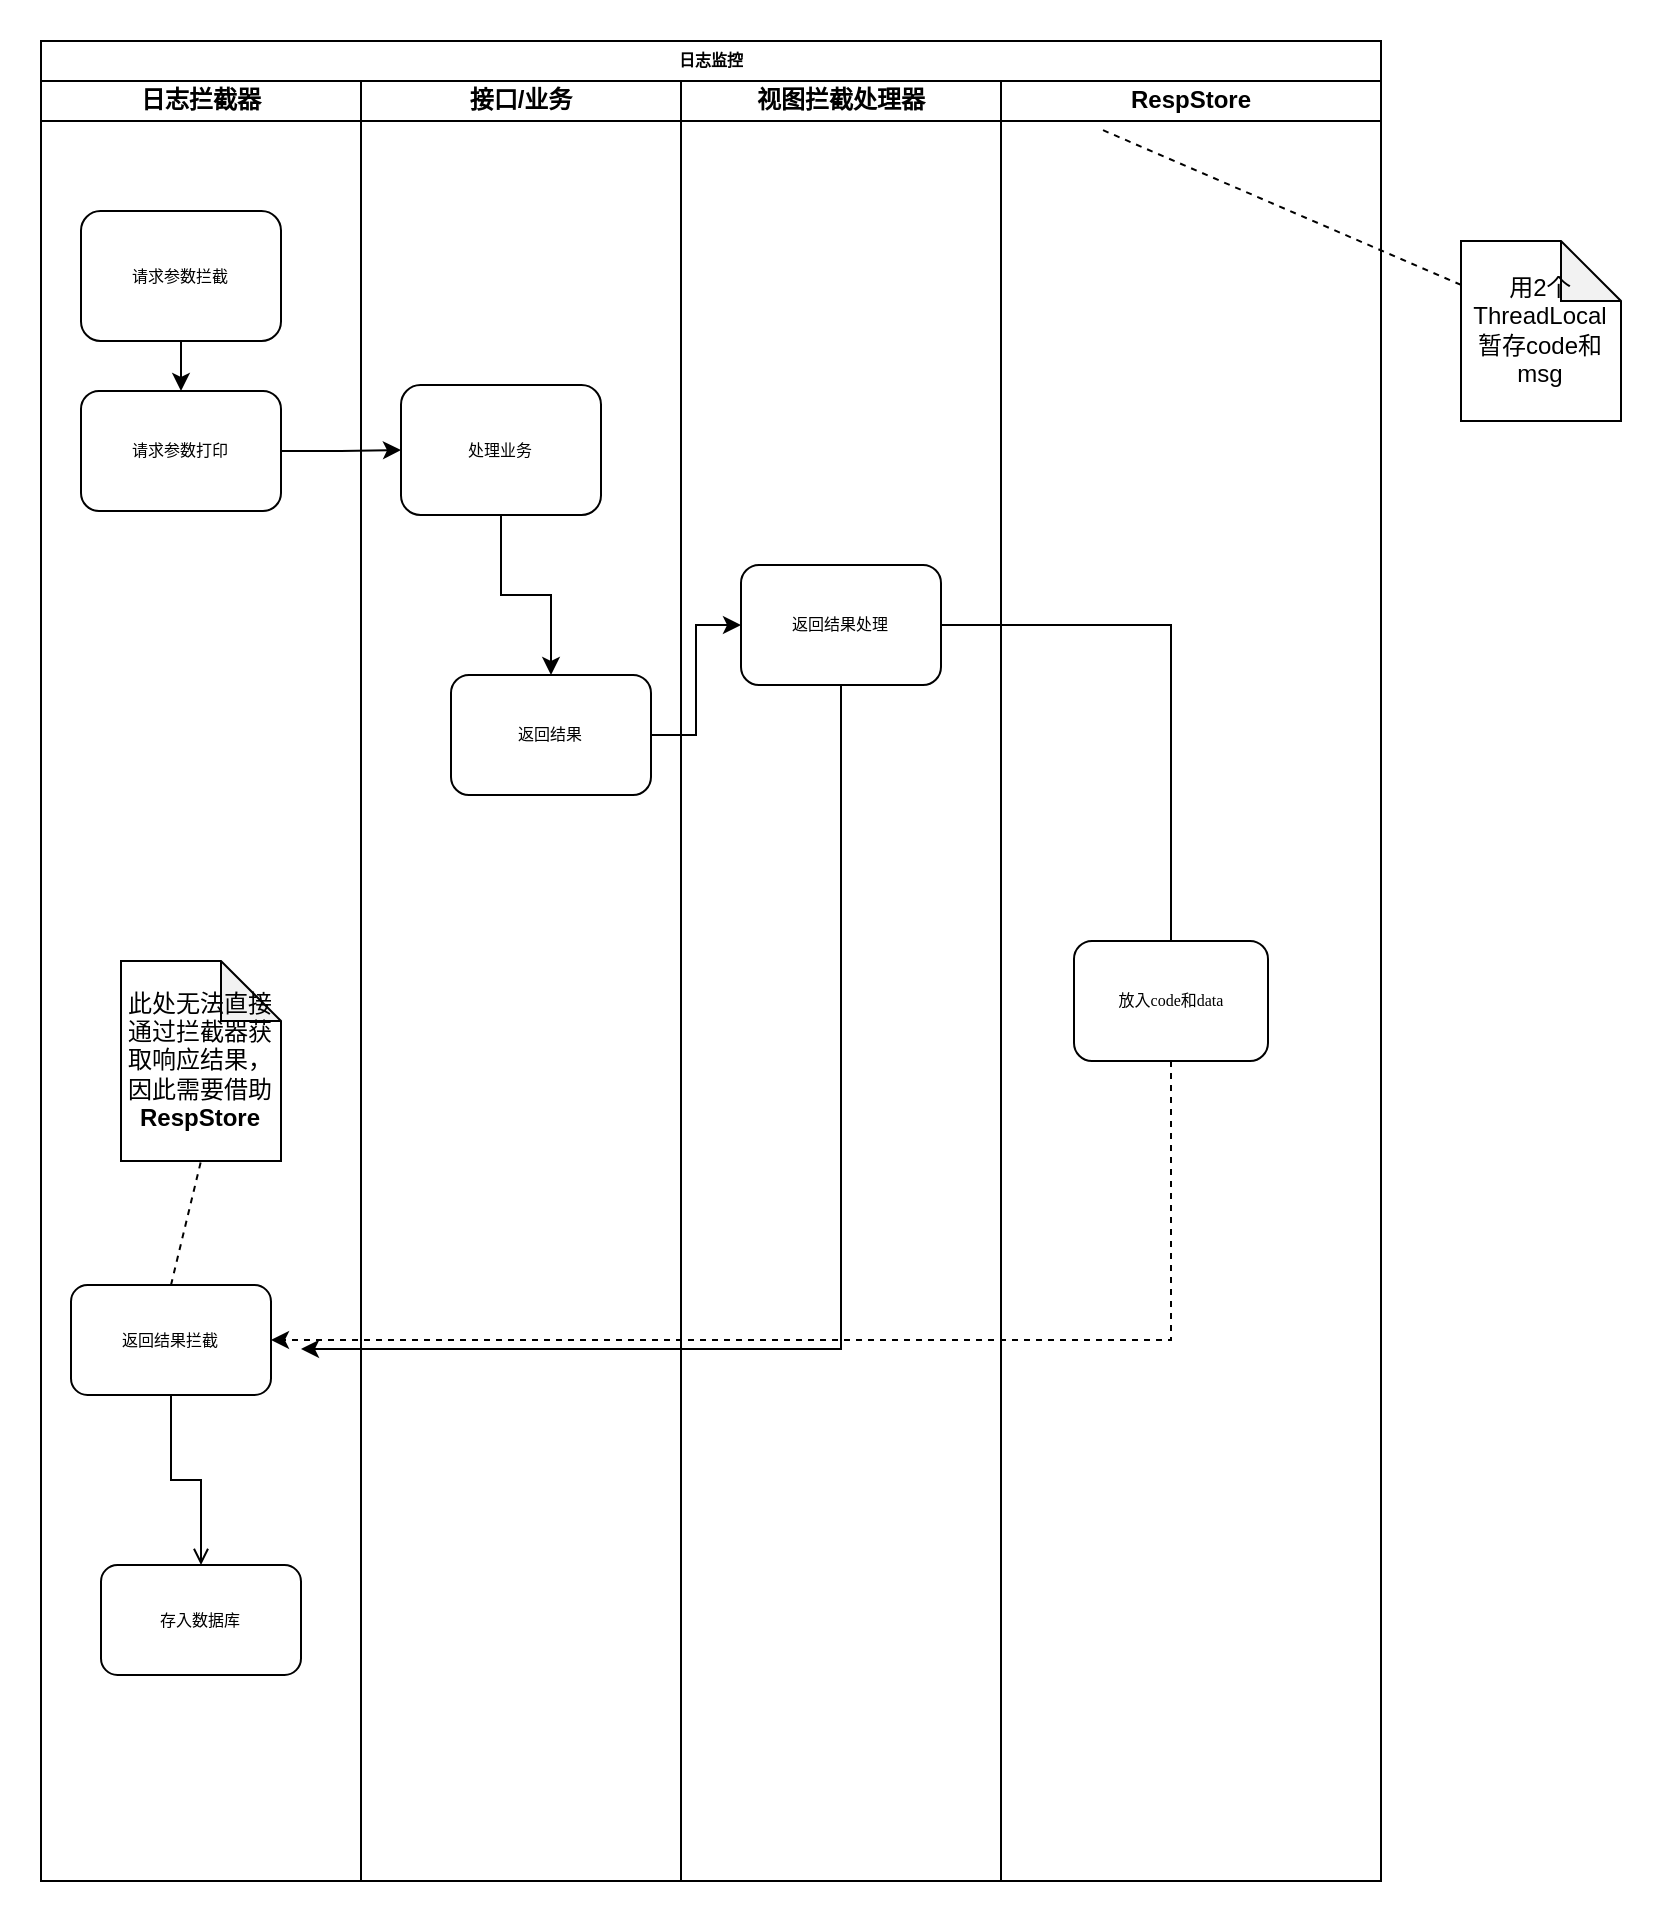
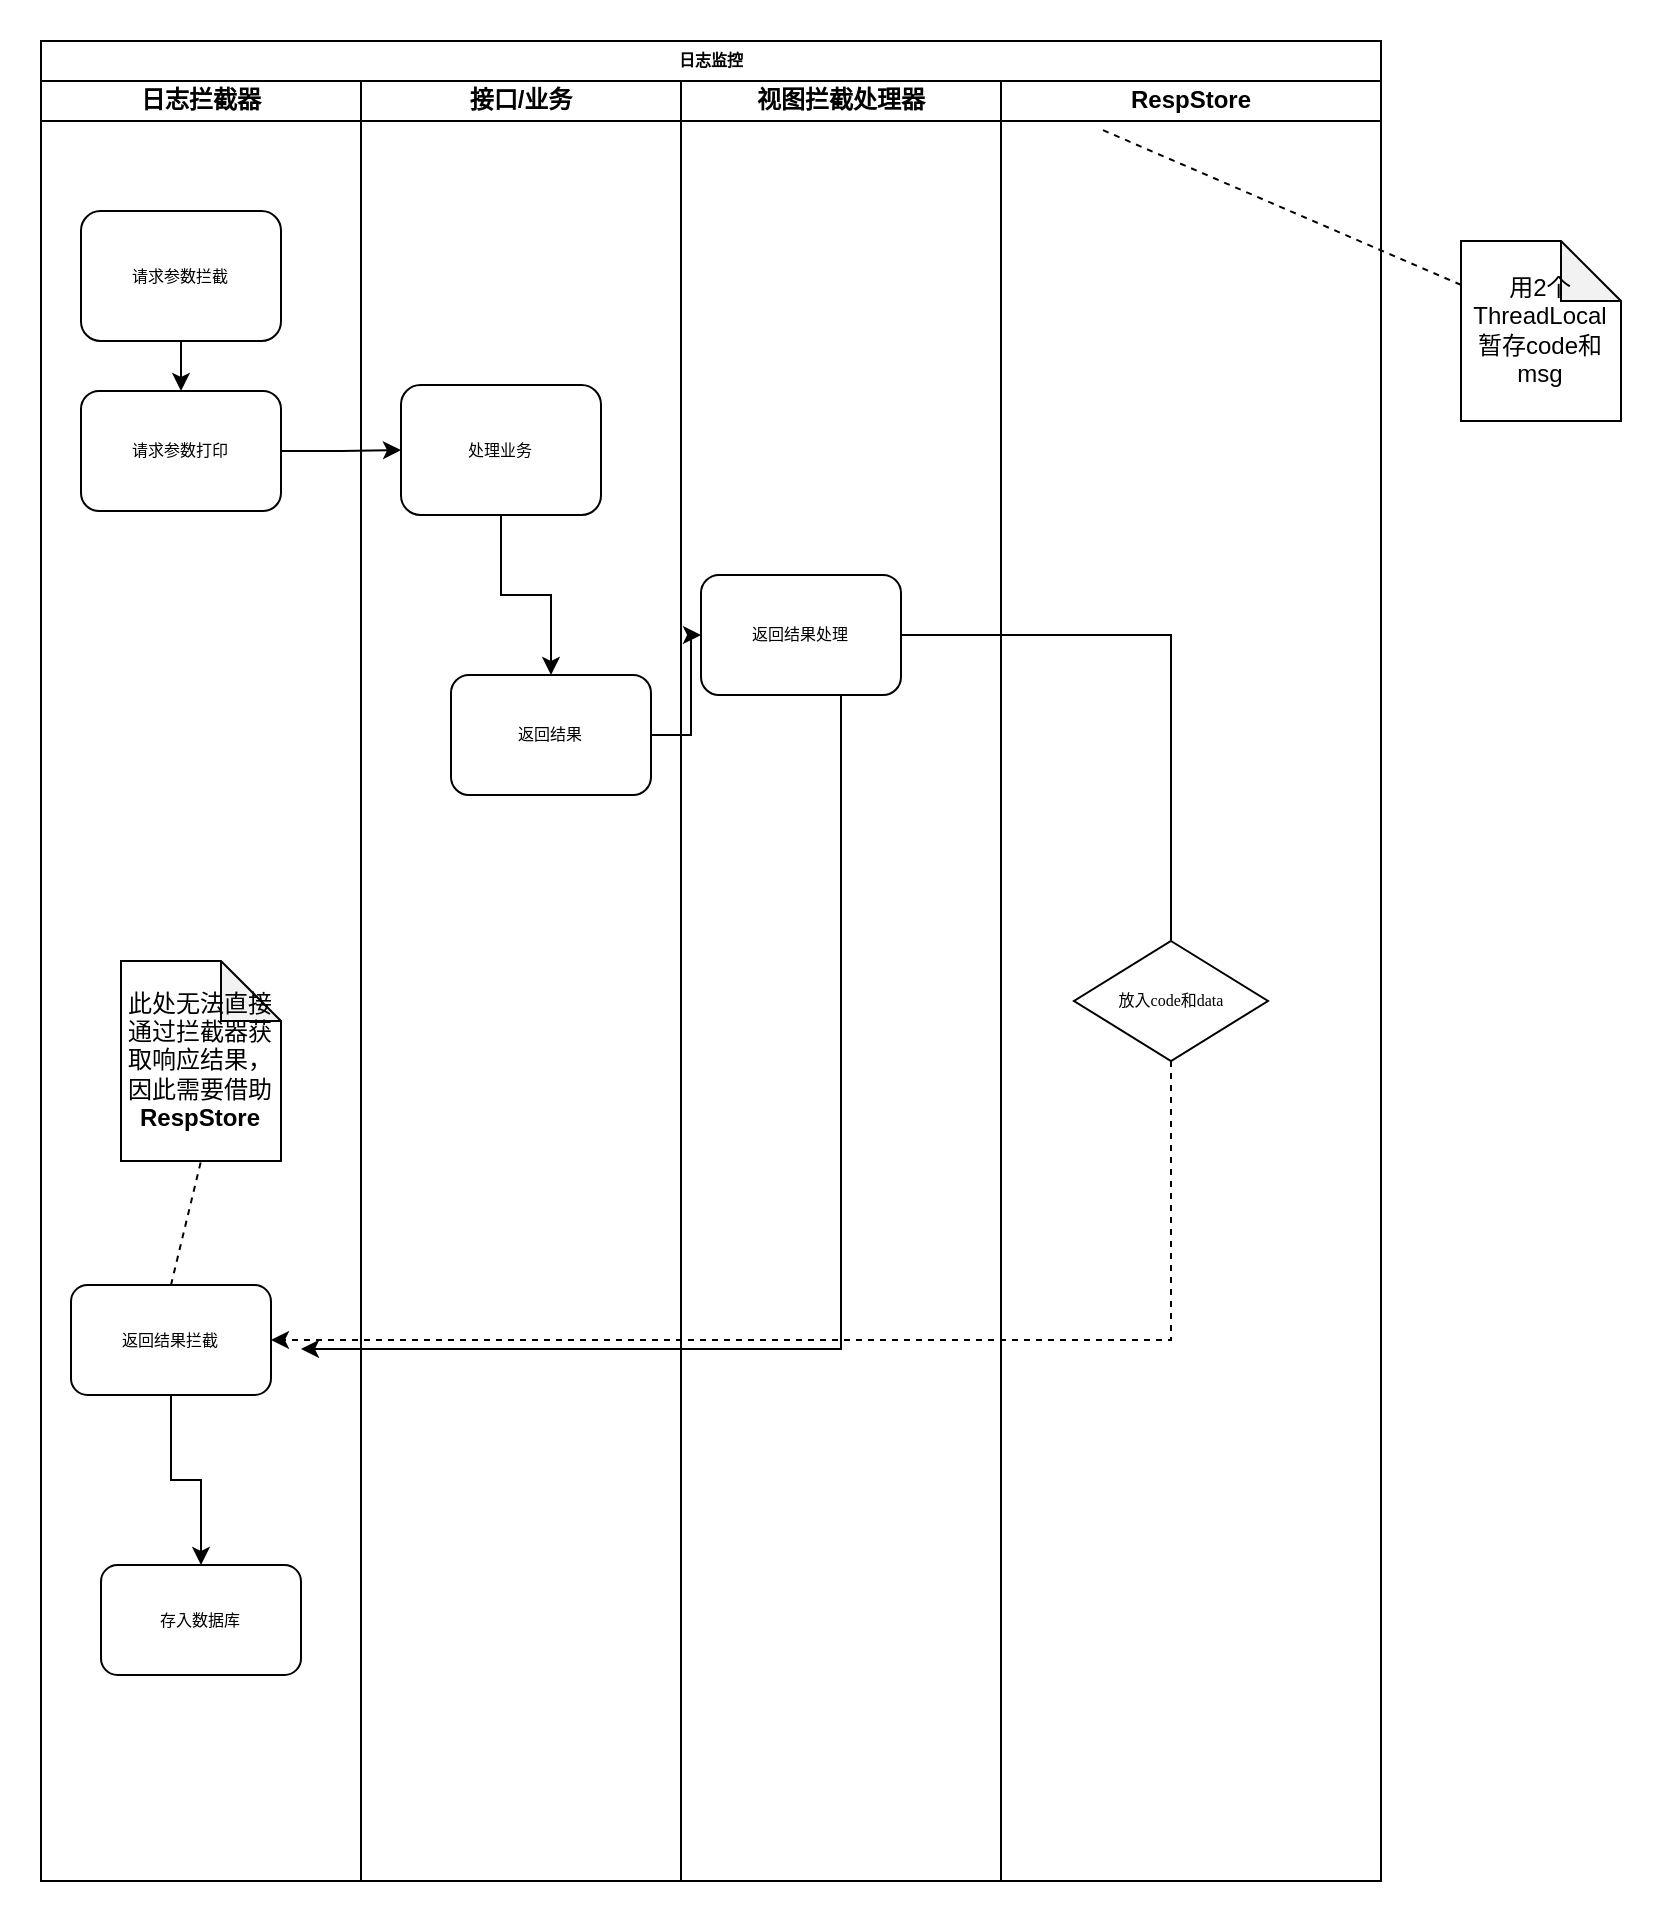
- <mxCell id="18" value="返回结果处理" style="rounded=1;whiteSpace=wrap;html=1;shadow=0;labelBackgroundColor=none;strokeWidth=1;fontFamily=Verdana;fontSize=8;align=center;" parent="17" vertex="1"><mxGeometry x="30" y="242" width="100" height="60" as="geometry" /></mxCell>
+ <mxCell id="18" value="返回结果处理" style="rounded=1;whiteSpace=wrap;html=1;shadow=0;labelBackgroundColor=none;strokeWidth=1;fontFamily=Verdana;fontSize=8;align=center;" parent="17" vertex="1"><mxGeometry x="10" y="247" width="100" height="60" as="geometry" /></mxCell>
- <mxCell id="20" value="放入code和data" style="rounded=1;whiteSpace=wrap;html=1;shadow=0;labelBackgroundColor=none;strokeWidth=1;fontFamily=Verdana;fontSize=8;align=center;" parent="19" vertex="1"><mxGeometry x="36.5" y="430" width="97" height="60" as="geometry" /></mxCell>
+ <mxCell id="20" value="放入code和data" style="rhombus;whiteSpace=wrap;html=1;shadow=0;labelBackgroundColor=none;strokeWidth=1;fontFamily=Verdana;fontSize=8;align=center;" parent="19" vertex="1"><mxGeometry x="36.5" y="430" width="97" height="60" as="geometry" /></mxCell>
- <mxCell id="7" value="" style="edgeStyle=orthogonalEdgeStyle;rounded=0;orthogonalLoop=1;jettySize=auto;html=1;endArrow=open;" edge="1" parent="3" source="8" target="9"><mxGeometry relative="1" as="geometry" /></mxCell>
+ <mxCell id="7" value="" style="edgeStyle=orthogonalEdgeStyle;rounded=0;orthogonalLoop=1;jettySize=auto;html=1;" edge="1" parent="3" source="8" target="9"><mxGeometry relative="1" as="geometry" /></mxCell>
